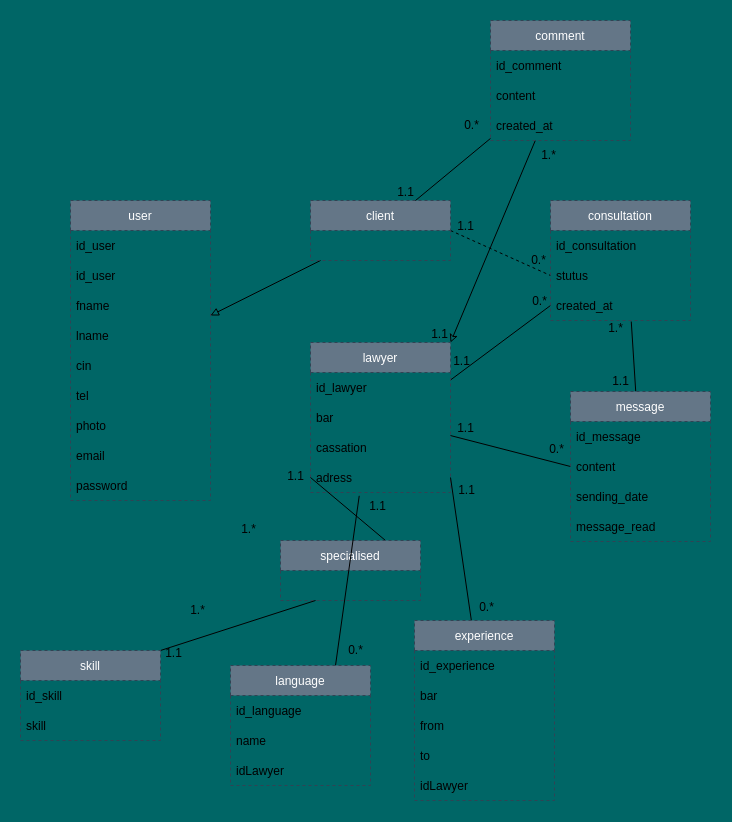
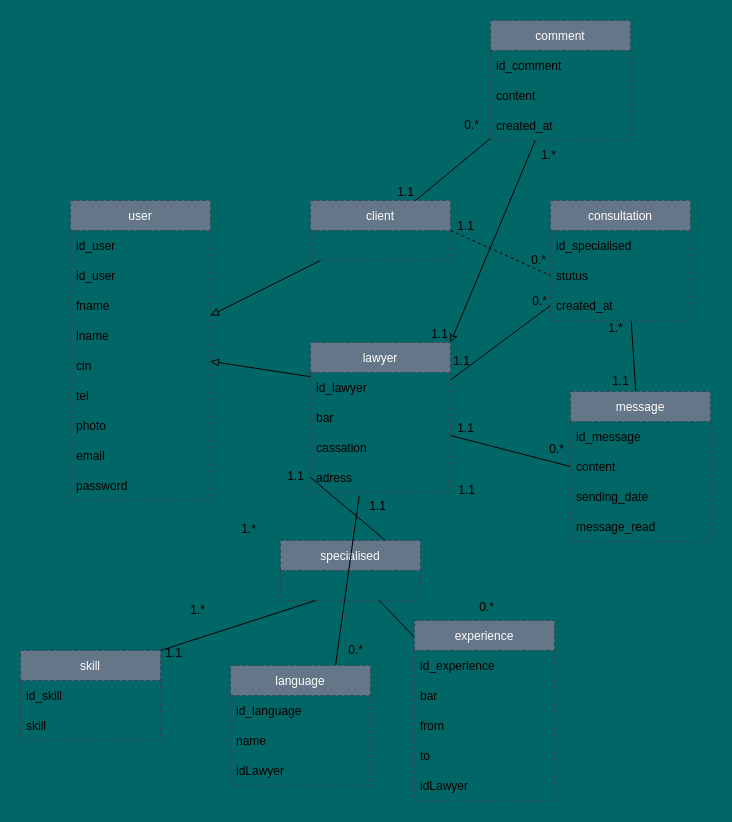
- <mxCell id="29" value="id_consultation" style="text;strokeColor=none;fillColor=none;align=left;verticalAlign=middle;spacingLeft=4;spacingRight=4;overflow=hidden;points=[[0,0.5],[1,0.5]];portConstraint=eastwest;rotatable=0;dashed=1;" vertex="1" parent="28"><mxGeometry y="30" width="140" height="30" as="geometry" /></mxCell>
+ <mxCell id="29" value="id_specialised" style="text;strokeColor=none;fillColor=none;align=left;verticalAlign=middle;spacingLeft=4;spacingRight=4;overflow=hidden;points=[[0,0.5],[1,0.5]];portConstraint=eastwest;rotatable=0;dashed=1;" vertex="1" parent="28"><mxGeometry y="30" width="140" height="30" as="geometry" /></mxCell>
+ <mxCell id="50" style="edgeStyle=none;html=1;endArrow=block;endFill=0;" edge="1" parent="1" source="18" target="2"><mxGeometry relative="1" as="geometry" /></mxCell>
- <mxCell id="43" style="edgeStyle=none;html=1;entryX=1;entryY=0.5;entryDx=0;entryDy=0;endArrow=none;endFill=0;" edge="1" parent="1" source="44" target="21"><mxGeometry relative="1" as="geometry" /></mxCell>
+ <mxCell id="43" style="edgeStyle=none;html=1;endArrow=none;endFill=0;" edge="1" parent="1" source="44" target="23"><mxGeometry relative="1" as="geometry" /></mxCell>
